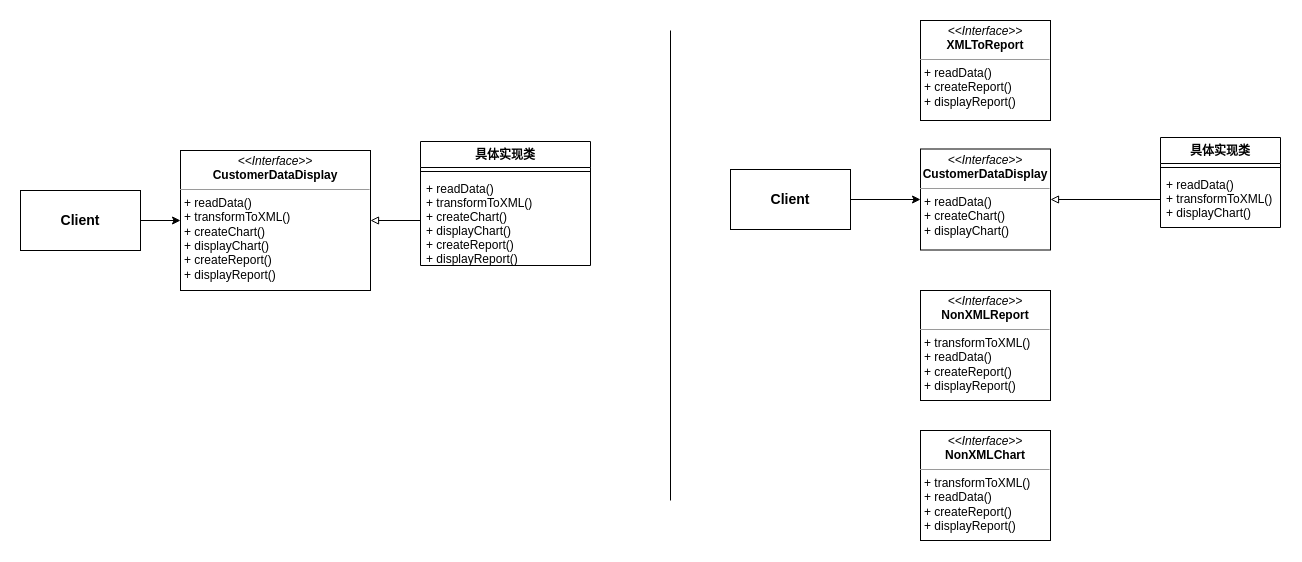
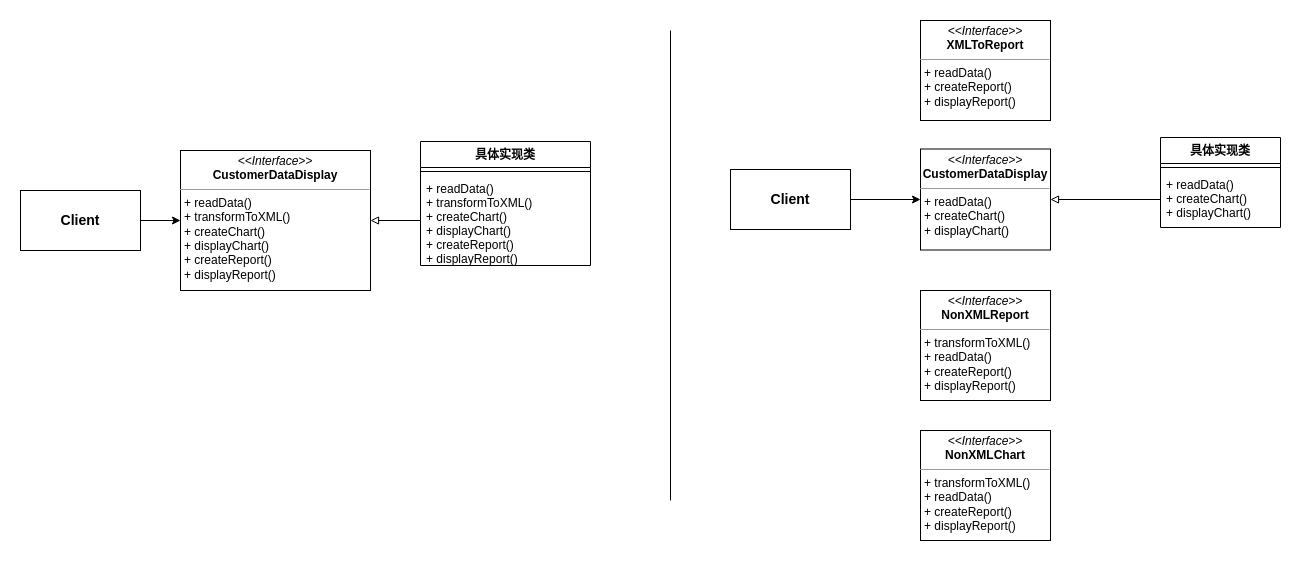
- <mxCell id="14" value="+ readData()&#10;+ transformToXML()&#10;+ displayChart()" style="text;strokeColor=none;fillColor=none;align=left;verticalAlign=top;spacingLeft=4;spacingRight=4;overflow=hidden;rotatable=0;points=[[0,0.5],[1,0.5]];portConstraint=eastwest;" vertex="1" parent="12"><mxGeometry y="34" width="120" height="56" as="geometry" /></mxCell>
+ <mxCell id="14" value="+ readData()&#10;+ createChart()&#10;+ displayChart()" style="text;strokeColor=none;fillColor=none;align=left;verticalAlign=top;spacingLeft=4;spacingRight=4;overflow=hidden;rotatable=0;points=[[0,0.5],[1,0.5]];portConstraint=eastwest;" vertex="1" parent="12"><mxGeometry y="34" width="120" height="56" as="geometry" /></mxCell>
